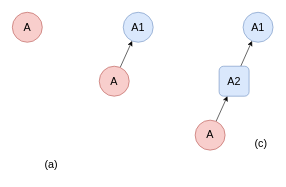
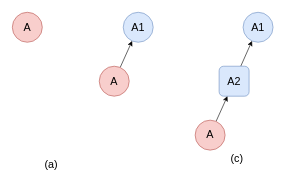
- <mxCell id="7" value="(c)" style="text;html=1;strokeColor=none;fillColor=none;align=center;verticalAlign=middle;whiteSpace=wrap;rounded=0;fontSize=18;" parent="1" vertex="1"><mxGeometry x="405" y="225" width="60" height="30" as="geometry" /></mxCell>
+ <mxCell id="7" value="(c)" style="text;html=1;strokeColor=none;fillColor=none;align=center;verticalAlign=middle;whiteSpace=wrap;rounded=0;fontSize=18;" parent="1" vertex="1"><mxGeometry x="365" y="250" width="60" height="30" as="geometry" /></mxCell>
